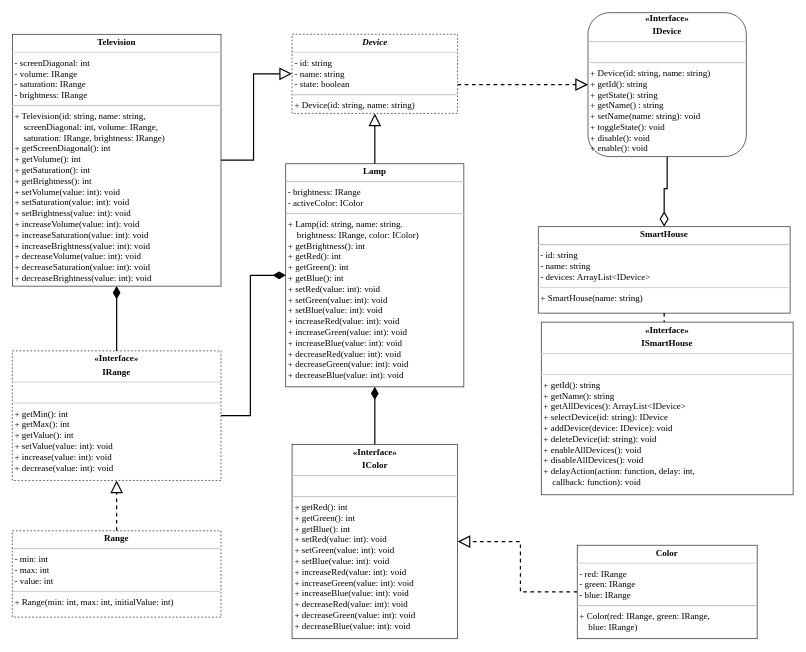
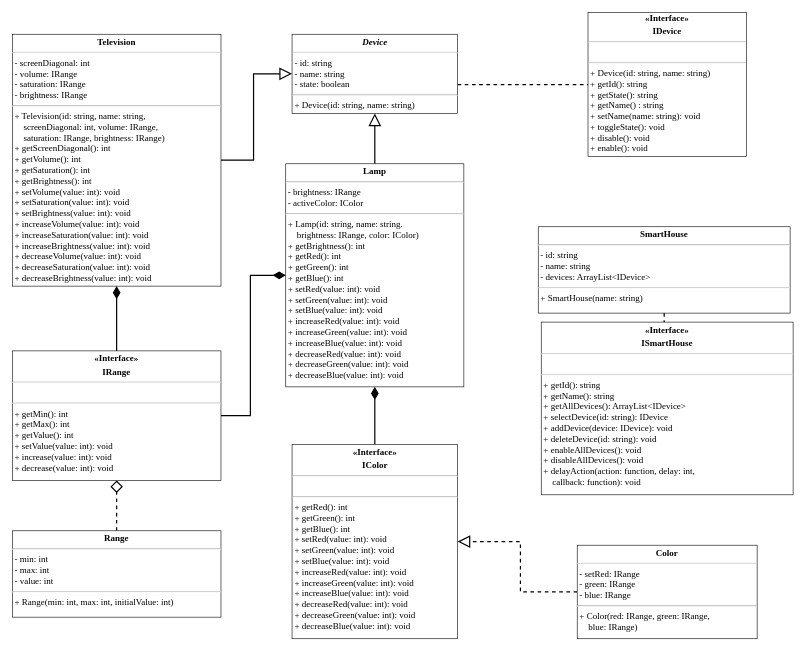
- <mxCell id="3" value="&lt;p style=&quot;margin: 4px 0px 0px ; text-align: center ; font-size: 15px&quot;&gt;&lt;b style=&quot;font-size: 15px&quot;&gt;&lt;font style=&quot;font-size: 15px&quot;&gt;&lt;i&gt;Device&lt;/i&gt;&lt;/font&gt;&lt;/b&gt;&lt;/p&gt;&lt;hr style=&quot;font-size: 15px&quot;&gt;&lt;p style=&quot;margin: 0px 0px 0px 4px ; font-size: 15px&quot;&gt;- id: string&lt;span&gt;&lt;br&gt;&lt;/span&gt;&lt;/p&gt;&lt;p style=&quot;margin: 0px 0px 0px 4px ; font-size: 15px&quot;&gt;&lt;span&gt;- name: string&lt;/span&gt;&lt;br&gt;&lt;/p&gt;&lt;p style=&quot;margin: 0px 0px 0px 4px ; font-size: 15px&quot;&gt;&lt;font style=&quot;font-size: 15px&quot;&gt;- state: boolean&lt;/font&gt;&lt;/p&gt;&lt;hr style=&quot;font-size: 15px&quot;&gt;&lt;p style=&quot;margin: 0px 0px 0px 4px ; font-size: 15px&quot;&gt;&lt;font style=&quot;font-size: 15px&quot;&gt;+&amp;nbsp;&lt;span style=&quot;font-size: 15px&quot;&gt;Device(id: string, name: string&lt;/span&gt;&lt;span style=&quot;font-size: 15px&quot;&gt;)&amp;nbsp;&lt;/span&gt;&lt;/font&gt;&lt;/p&gt;&lt;p style=&quot;margin: 0px 0px 0px 4px ; font-size: 15px&quot;&gt;&lt;br&gt;&lt;/p&gt;&lt;p style=&quot;margin: 0px 0px 0px 4px ; font-size: 15px&quot;&gt;&lt;br style=&quot;font-size: 15px&quot;&gt;&lt;/p&gt;" style="verticalAlign=top;align=left;overflow=fill;fontSize=15;fontFamily=Verdana;html=1;rounded=0;shadow=0;comic=0;labelBackgroundColor=none;strokeWidth=1;dashed=1;" parent="1" vertex="1"><mxGeometry x="486.5" y="56" width="276" height="132" as="geometry" /></mxCell>
+ <mxCell id="3" value="&lt;p style=&quot;margin: 4px 0px 0px ; text-align: center ; font-size: 15px&quot;&gt;&lt;b style=&quot;font-size: 15px&quot;&gt;&lt;font style=&quot;font-size: 15px&quot;&gt;&lt;i&gt;Device&lt;/i&gt;&lt;/font&gt;&lt;/b&gt;&lt;/p&gt;&lt;hr style=&quot;font-size: 15px&quot;&gt;&lt;p style=&quot;margin: 0px 0px 0px 4px ; font-size: 15px&quot;&gt;- id: string&lt;span&gt;&lt;br&gt;&lt;/span&gt;&lt;/p&gt;&lt;p style=&quot;margin: 0px 0px 0px 4px ; font-size: 15px&quot;&gt;&lt;span&gt;- name: string&lt;/span&gt;&lt;br&gt;&lt;/p&gt;&lt;p style=&quot;margin: 0px 0px 0px 4px ; font-size: 15px&quot;&gt;&lt;font style=&quot;font-size: 15px&quot;&gt;- state: boolean&lt;/font&gt;&lt;/p&gt;&lt;hr style=&quot;font-size: 15px&quot;&gt;&lt;p style=&quot;margin: 0px 0px 0px 4px ; font-size: 15px&quot;&gt;&lt;font style=&quot;font-size: 15px&quot;&gt;+&amp;nbsp;&lt;span style=&quot;font-size: 15px&quot;&gt;Device(id: string, name: string&lt;/span&gt;&lt;span style=&quot;font-size: 15px&quot;&gt;)&amp;nbsp;&lt;/span&gt;&lt;/font&gt;&lt;/p&gt;&lt;p style=&quot;margin: 0px 0px 0px 4px ; font-size: 15px&quot;&gt;&lt;br&gt;&lt;/p&gt;&lt;p style=&quot;margin: 0px 0px 0px 4px ; font-size: 15px&quot;&gt;&lt;br style=&quot;font-size: 15px&quot;&gt;&lt;/p&gt;" style="verticalAlign=top;align=left;overflow=fill;fontSize=15;fontFamily=Verdana;html=1;rounded=0;shadow=0;comic=0;labelBackgroundColor=none;strokeWidth=1" parent="1" vertex="1"><mxGeometry x="486.5" y="56" width="276" height="132" as="geometry" /></mxCell>
- <mxCell id="2" value="" style="edgeStyle=orthogonalEdgeStyle;rounded=0;orthogonalLoop=1;jettySize=auto;html=1;dashed=1;strokeWidth=2;endArrow=block;endFill=0;endSize=16;entryX=0;entryY=0.5;entryDx=0;entryDy=0;" edge="1" parent="1" source="3" target="18"><mxGeometry relative="1" as="geometry"><mxPoint x="932" y="200" as="targetPoint" /><Array as="points"><mxPoint x="920" y="140" /><mxPoint x="920" y="140" /></Array></mxGeometry></mxCell>
+ <mxCell id="2" value="" style="edgeStyle=orthogonalEdgeStyle;rounded=0;orthogonalLoop=1;jettySize=auto;html=1;dashed=1;strokeWidth=2;endArrow=none;endFill=0;endSize=16;entryX=0;entryY=0.5;entryDx=0;entryDy=0;" edge="1" parent="1" source="3" target="18"><mxGeometry relative="1" as="geometry"><mxPoint x="932" y="200" as="targetPoint" /><Array as="points"><mxPoint x="920" y="140" /><mxPoint x="920" y="140" /></Array></mxGeometry></mxCell>
- <mxCell id="18" value="&lt;div style=&quot;text-align: center&quot;&gt;&lt;span&gt;&lt;b&gt;«Interface»&lt;/b&gt;&lt;/span&gt;&lt;/div&gt;&lt;p style=&quot;margin: 4px 0px 0px ; text-align: center ; font-size: 15px&quot;&gt;&lt;b style=&quot;font-size: 15px&quot;&gt;&lt;font style=&quot;font-size: 15px&quot;&gt;IDevice&lt;/font&gt;&lt;/b&gt;&lt;/p&gt;&lt;hr style=&quot;font-size: 15px&quot;&gt;&lt;p style=&quot;margin: 0px 0px 0px 4px ; font-size: 15px&quot;&gt;&lt;br&gt;&lt;/p&gt;&lt;hr style=&quot;font-size: 15px&quot;&gt;&lt;p style=&quot;margin: 0px 0px 0px 4px ; font-size: 15px&quot;&gt;&lt;font style=&quot;font-size: 15px&quot;&gt;+&amp;nbsp;&lt;span style=&quot;font-size: 15px&quot;&gt;Device(id: string, name: string&lt;/span&gt;&lt;span style=&quot;font-size: 15px&quot;&gt;)&amp;nbsp;&lt;/span&gt;&lt;/font&gt;&lt;/p&gt;&lt;p style=&quot;margin: 0px 0px 0px 4px ; font-size: 15px&quot;&gt;&lt;font style=&quot;font-size: 15px&quot;&gt;+ getId(): string&lt;/font&gt;&lt;/p&gt;&lt;p style=&quot;margin: 0px 0px 0px 4px ; font-size: 15px&quot;&gt;&lt;font style=&quot;font-size: 15px&quot;&gt;+ getState(): string&lt;/font&gt;&lt;/p&gt;&lt;p style=&quot;margin: 0px 0px 0px 4px ; font-size: 15px&quot;&gt;&lt;font style=&quot;font-size: 15px&quot;&gt;+ getName() : string&lt;br style=&quot;font-size: 15px&quot;&gt;&lt;/font&gt;&lt;/p&gt;&lt;p style=&quot;margin: 0px 0px 0px 4px ; font-size: 15px&quot;&gt;&lt;font style=&quot;font-size: 15px&quot;&gt;+ setName(name: string): void&lt;br style=&quot;font-size: 15px&quot;&gt;&lt;/font&gt;&lt;/p&gt;&lt;p style=&quot;margin: 0px 0px 0px 4px ; font-size: 15px&quot;&gt;&lt;font style=&quot;font-size: 15px&quot;&gt;+ toggleState(): void&lt;/font&gt;&lt;/p&gt;&lt;p style=&quot;margin: 0px 0px 0px 4px ; font-size: 15px&quot;&gt;&lt;font style=&quot;font-size: 15px&quot;&gt;+ disable(): void&lt;/font&gt;&lt;/p&gt;&lt;p style=&quot;margin: 0px 0px 0px 4px ; font-size: 15px&quot;&gt;&lt;font style=&quot;font-size: 15px&quot;&gt;+ enable(): void&lt;/font&gt;&lt;/p&gt;&lt;p style=&quot;margin: 0px 0px 0px 4px ; font-size: 15px&quot;&gt;&lt;br style=&quot;font-size: 15px&quot;&gt;&lt;/p&gt;" style="verticalAlign=top;align=left;overflow=fill;fontSize=15;fontFamily=Verdana;html=1;shadow=0;comic=0;labelBackgroundColor=none;strokeWidth=1;rounded=1;" vertex="1" parent="1"><mxGeometry x="980" y="20" width="264" height="240" as="geometry" /></mxCell>
+ <mxCell id="18" value="&lt;div style=&quot;text-align: center&quot;&gt;&lt;span&gt;&lt;b&gt;«Interface»&lt;/b&gt;&lt;/span&gt;&lt;/div&gt;&lt;p style=&quot;margin: 4px 0px 0px ; text-align: center ; font-size: 15px&quot;&gt;&lt;b style=&quot;font-size: 15px&quot;&gt;&lt;font style=&quot;font-size: 15px&quot;&gt;IDevice&lt;/font&gt;&lt;/b&gt;&lt;/p&gt;&lt;hr style=&quot;font-size: 15px&quot;&gt;&lt;p style=&quot;margin: 0px 0px 0px 4px ; font-size: 15px&quot;&gt;&lt;br&gt;&lt;/p&gt;&lt;hr style=&quot;font-size: 15px&quot;&gt;&lt;p style=&quot;margin: 0px 0px 0px 4px ; font-size: 15px&quot;&gt;&lt;font style=&quot;font-size: 15px&quot;&gt;+&amp;nbsp;&lt;span style=&quot;font-size: 15px&quot;&gt;Device(id: string, name: string&lt;/span&gt;&lt;span style=&quot;font-size: 15px&quot;&gt;)&amp;nbsp;&lt;/span&gt;&lt;/font&gt;&lt;/p&gt;&lt;p style=&quot;margin: 0px 0px 0px 4px ; font-size: 15px&quot;&gt;&lt;font style=&quot;font-size: 15px&quot;&gt;+ getId(): string&lt;/font&gt;&lt;/p&gt;&lt;p style=&quot;margin: 0px 0px 0px 4px ; font-size: 15px&quot;&gt;&lt;font style=&quot;font-size: 15px&quot;&gt;+ getState(): string&lt;/font&gt;&lt;/p&gt;&lt;p style=&quot;margin: 0px 0px 0px 4px ; font-size: 15px&quot;&gt;&lt;font style=&quot;font-size: 15px&quot;&gt;+ getName() : string&lt;br style=&quot;font-size: 15px&quot;&gt;&lt;/font&gt;&lt;/p&gt;&lt;p style=&quot;margin: 0px 0px 0px 4px ; font-size: 15px&quot;&gt;&lt;font style=&quot;font-size: 15px&quot;&gt;+ setName(name: string): void&lt;br style=&quot;font-size: 15px&quot;&gt;&lt;/font&gt;&lt;/p&gt;&lt;p style=&quot;margin: 0px 0px 0px 4px ; font-size: 15px&quot;&gt;&lt;font style=&quot;font-size: 15px&quot;&gt;+ toggleState(): void&lt;/font&gt;&lt;/p&gt;&lt;p style=&quot;margin: 0px 0px 0px 4px ; font-size: 15px&quot;&gt;&lt;font style=&quot;font-size: 15px&quot;&gt;+ disable(): void&lt;/font&gt;&lt;/p&gt;&lt;p style=&quot;margin: 0px 0px 0px 4px ; font-size: 15px&quot;&gt;&lt;font style=&quot;font-size: 15px&quot;&gt;+ enable(): void&lt;/font&gt;&lt;/p&gt;&lt;p style=&quot;margin: 0px 0px 0px 4px ; font-size: 15px&quot;&gt;&lt;br style=&quot;font-size: 15px&quot;&gt;&lt;/p&gt;" style="verticalAlign=top;align=left;overflow=fill;fontSize=15;fontFamily=Verdana;html=1;rounded=0;shadow=0;comic=0;labelBackgroundColor=none;strokeWidth=1" vertex="1" parent="1"><mxGeometry x="980" y="20" width="264" height="240" as="geometry" /></mxCell>
- <mxCell id="17" style="edgeStyle=orthogonalEdgeStyle;rounded=0;orthogonalLoop=1;jettySize=auto;html=1;entryX=0.5;entryY=0;entryDx=0;entryDy=0;endArrow=diamondThin;endFill=0;endSize=20;strokeWidth=2;" edge="1" parent="1" source="18" target="16"><mxGeometry relative="1" as="geometry" /></mxCell>
- <mxCell id="21" value="&lt;p style=&quot;margin: 4px 0px 0px ; text-align: center ; font-size: 15px&quot;&gt;&lt;b&gt;«Interface»&lt;/b&gt;&lt;b style=&quot;font-size: 15px&quot;&gt;&lt;font style=&quot;font-size: 15px&quot;&gt;&lt;br&gt;&lt;/font&gt;&lt;/b&gt;&lt;/p&gt;&lt;p style=&quot;margin: 4px 0px 0px ; text-align: center ; font-size: 15px&quot;&gt;&lt;b style=&quot;font-size: 15px&quot;&gt;&lt;font style=&quot;font-size: 15px&quot;&gt;IRange&lt;/font&gt;&lt;/b&gt;&lt;/p&gt;&lt;hr style=&quot;font-size: 15px&quot;&gt;&lt;p style=&quot;margin: 0px 0px 0px 4px ; font-size: 15px&quot;&gt;&lt;br&gt;&lt;/p&gt;&lt;hr style=&quot;font-size: 15px&quot;&gt;&lt;p style=&quot;margin: 0px 0px 0px 4px ; font-size: 15px&quot;&gt;&lt;span&gt;+ getMin(): int&lt;/span&gt;&lt;br&gt;&lt;/p&gt;&lt;p style=&quot;margin: 0px 0px 0px 4px ; font-size: 15px&quot;&gt;&lt;font style=&quot;font-size: 15px&quot;&gt;+ getMax(): int&lt;/font&gt;&lt;/p&gt;&lt;p style=&quot;margin: 0px 0px 0px 4px ; font-size: 15px&quot;&gt;&lt;font style=&quot;font-size: 15px&quot;&gt;+ getValue(): int&lt;/font&gt;&lt;/p&gt;&lt;p style=&quot;margin: 0px 0px 0px 4px ; font-size: 15px&quot;&gt;&lt;font style=&quot;font-size: 15px&quot;&gt;+ setValue(value: int): void&lt;br style=&quot;font-size: 15px&quot;&gt;&lt;/font&gt;&lt;/p&gt;&lt;p style=&quot;margin: 0px 0px 0px 4px ; font-size: 15px&quot;&gt;&lt;font style=&quot;font-size: 15px&quot;&gt;+ increase(value: int): void&lt;/font&gt;&lt;/p&gt;&lt;p style=&quot;margin: 0px 0px 0px 4px ; font-size: 15px&quot;&gt;&lt;font style=&quot;font-size: 15px&quot;&gt;+ decrease(value: int): void&lt;/font&gt;&lt;/p&gt;&lt;p style=&quot;margin: 0px 0px 0px 4px ; font-size: 15px&quot;&gt;&lt;br style=&quot;font-size: 15px&quot;&gt;&lt;/p&gt;" style="verticalAlign=top;align=left;overflow=fill;fontSize=15;fontFamily=Verdana;html=1;rounded=0;shadow=0;comic=0;labelBackgroundColor=none;strokeWidth=1;horizontal=1;dashed=1;" vertex="1" parent="1"><mxGeometry x="20" y="584" width="348" height="216" as="geometry" /></mxCell>
+ <mxCell id="21" value="&lt;p style=&quot;margin: 4px 0px 0px ; text-align: center ; font-size: 15px&quot;&gt;&lt;b&gt;«Interface»&lt;/b&gt;&lt;b style=&quot;font-size: 15px&quot;&gt;&lt;font style=&quot;font-size: 15px&quot;&gt;&lt;br&gt;&lt;/font&gt;&lt;/b&gt;&lt;/p&gt;&lt;p style=&quot;margin: 4px 0px 0px ; text-align: center ; font-size: 15px&quot;&gt;&lt;b style=&quot;font-size: 15px&quot;&gt;&lt;font style=&quot;font-size: 15px&quot;&gt;IRange&lt;/font&gt;&lt;/b&gt;&lt;/p&gt;&lt;hr style=&quot;font-size: 15px&quot;&gt;&lt;p style=&quot;margin: 0px 0px 0px 4px ; font-size: 15px&quot;&gt;&lt;br&gt;&lt;/p&gt;&lt;hr style=&quot;font-size: 15px&quot;&gt;&lt;p style=&quot;margin: 0px 0px 0px 4px ; font-size: 15px&quot;&gt;&lt;span&gt;+ getMin(): int&lt;/span&gt;&lt;br&gt;&lt;/p&gt;&lt;p style=&quot;margin: 0px 0px 0px 4px ; font-size: 15px&quot;&gt;&lt;font style=&quot;font-size: 15px&quot;&gt;+ getMax(): int&lt;/font&gt;&lt;/p&gt;&lt;p style=&quot;margin: 0px 0px 0px 4px ; font-size: 15px&quot;&gt;&lt;font style=&quot;font-size: 15px&quot;&gt;+ getValue(): int&lt;/font&gt;&lt;/p&gt;&lt;p style=&quot;margin: 0px 0px 0px 4px ; font-size: 15px&quot;&gt;&lt;font style=&quot;font-size: 15px&quot;&gt;+ setValue(value: int): void&lt;br style=&quot;font-size: 15px&quot;&gt;&lt;/font&gt;&lt;/p&gt;&lt;p style=&quot;margin: 0px 0px 0px 4px ; font-size: 15px&quot;&gt;&lt;font style=&quot;font-size: 15px&quot;&gt;+ increase(value: int): void&lt;/font&gt;&lt;/p&gt;&lt;p style=&quot;margin: 0px 0px 0px 4px ; font-size: 15px&quot;&gt;&lt;font style=&quot;font-size: 15px&quot;&gt;+ decrease(value: int): void&lt;/font&gt;&lt;/p&gt;&lt;p style=&quot;margin: 0px 0px 0px 4px ; font-size: 15px&quot;&gt;&lt;br style=&quot;font-size: 15px&quot;&gt;&lt;/p&gt;" style="verticalAlign=top;align=left;overflow=fill;fontSize=15;fontFamily=Verdana;html=1;rounded=0;shadow=0;comic=0;labelBackgroundColor=none;strokeWidth=1;horizontal=1;" vertex="1" parent="1"><mxGeometry x="20" y="584" width="348" height="216" as="geometry" /></mxCell>
- <mxCell id="9" style="edgeStyle=orthogonalEdgeStyle;rounded=0;orthogonalLoop=1;jettySize=auto;html=1;endArrow=block;endFill=0;endSize=16;strokeWidth=2;dashed=1;" edge="1" parent="1" source="10" target="21"><mxGeometry relative="1" as="geometry" /></mxCell>
+ <mxCell id="9" style="edgeStyle=orthogonalEdgeStyle;rounded=0;orthogonalLoop=1;jettySize=auto;html=1;endArrow=diamond;endFill=0;endSize=16;strokeWidth=2;dashed=1;" edge="1" parent="1" source="10" target="21"><mxGeometry relative="1" as="geometry" /></mxCell>
- <mxCell id="10" value="&lt;p style=&quot;margin: 4px 0px 0px ; text-align: center ; font-size: 15px&quot;&gt;&lt;b style=&quot;font-size: 15px&quot;&gt;&lt;font style=&quot;font-size: 15px&quot;&gt;Range&lt;/font&gt;&lt;/b&gt;&lt;/p&gt;&lt;hr style=&quot;font-size: 15px&quot;&gt;&lt;p style=&quot;margin: 0px 0px 0px 4px ; font-size: 15px&quot;&gt;&lt;font style=&quot;font-size: 15px&quot;&gt;- min: int&lt;br style=&quot;font-size: 15px&quot;&gt;- max: int&lt;/font&gt;&lt;/p&gt;&lt;p style=&quot;margin: 0px 0px 0px 4px ; font-size: 15px&quot;&gt;&lt;font style=&quot;font-size: 15px&quot;&gt;- value: int&lt;/font&gt;&lt;/p&gt;&lt;hr style=&quot;font-size: 15px&quot;&gt;&lt;p style=&quot;margin: 0px 0px 0px 4px ; font-size: 15px&quot;&gt;&lt;font style=&quot;font-size: 15px&quot;&gt;+ Range(min: int, max: int,&amp;nbsp;&lt;/font&gt;&lt;span&gt;initialValue: int)&lt;/span&gt;&lt;/p&gt;&lt;p style=&quot;margin: 0px 0px 0px 4px ; font-size: 15px&quot;&gt;&lt;br&gt;&lt;/p&gt;&lt;p style=&quot;margin: 0px 0px 0px 4px ; font-size: 15px&quot;&gt;&lt;br style=&quot;font-size: 15px&quot;&gt;&lt;/p&gt;" style="verticalAlign=top;align=left;overflow=fill;fontSize=15;fontFamily=Verdana;html=1;rounded=0;shadow=0;comic=0;labelBackgroundColor=none;strokeWidth=1;horizontal=1;dashed=1;" parent="1" vertex="1"><mxGeometry x="20" y="884" width="348" height="144" as="geometry" /></mxCell>
+ <mxCell id="10" value="&lt;p style=&quot;margin: 4px 0px 0px ; text-align: center ; font-size: 15px&quot;&gt;&lt;b style=&quot;font-size: 15px&quot;&gt;&lt;font style=&quot;font-size: 15px&quot;&gt;Range&lt;/font&gt;&lt;/b&gt;&lt;/p&gt;&lt;hr style=&quot;font-size: 15px&quot;&gt;&lt;p style=&quot;margin: 0px 0px 0px 4px ; font-size: 15px&quot;&gt;&lt;font style=&quot;font-size: 15px&quot;&gt;- min: int&lt;br style=&quot;font-size: 15px&quot;&gt;- max: int&lt;/font&gt;&lt;/p&gt;&lt;p style=&quot;margin: 0px 0px 0px 4px ; font-size: 15px&quot;&gt;&lt;font style=&quot;font-size: 15px&quot;&gt;- value: int&lt;/font&gt;&lt;/p&gt;&lt;hr style=&quot;font-size: 15px&quot;&gt;&lt;p style=&quot;margin: 0px 0px 0px 4px ; font-size: 15px&quot;&gt;&lt;font style=&quot;font-size: 15px&quot;&gt;+ Range(min: int, max: int,&amp;nbsp;&lt;/font&gt;&lt;span&gt;initialValue: int)&lt;/span&gt;&lt;/p&gt;&lt;p style=&quot;margin: 0px 0px 0px 4px ; font-size: 15px&quot;&gt;&lt;br&gt;&lt;/p&gt;&lt;p style=&quot;margin: 0px 0px 0px 4px ; font-size: 15px&quot;&gt;&lt;br style=&quot;font-size: 15px&quot;&gt;&lt;/p&gt;" style="verticalAlign=top;align=left;overflow=fill;fontSize=15;fontFamily=Verdana;html=1;rounded=0;shadow=0;comic=0;labelBackgroundColor=none;strokeWidth=1;horizontal=1;" parent="1" vertex="1"><mxGeometry x="20" y="884" width="348" height="144" as="geometry" /></mxCell>
- <mxCell id="12" value="&lt;p style=&quot;margin: 4px 0px 0px ; text-align: center ; font-size: 15px&quot;&gt;&lt;b style=&quot;font-size: 15px&quot;&gt;&lt;font style=&quot;font-size: 15px&quot;&gt;Color&lt;/font&gt;&lt;/b&gt;&lt;/p&gt;&lt;hr style=&quot;font-size: 15px&quot;&gt;&lt;p style=&quot;margin: 0px 0px 0px 4px ; font-size: 15px&quot;&gt;&lt;font style=&quot;font-size: 15px&quot;&gt;- red: IRange&lt;br style=&quot;font-size: 15px&quot;&gt;- green: IRange&lt;br style=&quot;font-size: 15px&quot;&gt;&lt;/font&gt;&lt;/p&gt;&lt;p style=&quot;margin: 0px 0px 0px 4px ; font-size: 15px&quot;&gt;&lt;font style=&quot;font-size: 15px&quot;&gt;- blue: IRange&lt;/font&gt;&lt;/p&gt;&lt;hr style=&quot;font-size: 15px&quot;&gt;&lt;p style=&quot;margin: 0px 0px 0px 4px ; font-size: 15px&quot;&gt;&lt;font style=&quot;font-size: 15px&quot;&gt;+ Color(red: IRange, green: IRange,&lt;/font&gt;&lt;/p&gt;&lt;p style=&quot;margin: 0px 0px 0px 4px ; font-size: 15px&quot;&gt;&lt;font style=&quot;font-size: 15px&quot;&gt;&amp;nbsp; &amp;nbsp; blue: IRange)&lt;/font&gt;&lt;/p&gt;&lt;p style=&quot;margin: 0px 0px 0px 4px ; font-size: 15px&quot;&gt;&lt;br&gt;&lt;/p&gt;" style="verticalAlign=top;align=left;overflow=fill;fontSize=15;fontFamily=Verdana;html=1;rounded=0;shadow=0;comic=0;labelBackgroundColor=none;strokeWidth=1;" parent="1" vertex="1"><mxGeometry x="962" y="908" width="300" height="156" as="geometry" /></mxCell>
+ <mxCell id="12" value="&lt;p style=&quot;margin: 4px 0px 0px ; text-align: center ; font-size: 15px&quot;&gt;&lt;b style=&quot;font-size: 15px&quot;&gt;&lt;font style=&quot;font-size: 15px&quot;&gt;Color&lt;/font&gt;&lt;/b&gt;&lt;/p&gt;&lt;hr style=&quot;font-size: 15px&quot;&gt;&lt;p style=&quot;margin: 0px 0px 0px 4px ; font-size: 15px&quot;&gt;&lt;font style=&quot;font-size: 15px&quot;&gt;- setRed: IRange&lt;br style=&quot;font-size: 15px&quot;&gt;- green: IRange&lt;br style=&quot;font-size: 15px&quot;&gt;&lt;/font&gt;&lt;/p&gt;&lt;p style=&quot;margin: 0px 0px 0px 4px ; font-size: 15px&quot;&gt;&lt;font style=&quot;font-size: 15px&quot;&gt;- blue: IRange&lt;/font&gt;&lt;/p&gt;&lt;hr style=&quot;font-size: 15px&quot;&gt;&lt;p style=&quot;margin: 0px 0px 0px 4px ; font-size: 15px&quot;&gt;&lt;font style=&quot;font-size: 15px&quot;&gt;+ Color(red: IRange, green: IRange,&lt;/font&gt;&lt;/p&gt;&lt;p style=&quot;margin: 0px 0px 0px 4px ; font-size: 15px&quot;&gt;&lt;font style=&quot;font-size: 15px&quot;&gt;&amp;nbsp; &amp;nbsp; blue: IRange)&lt;/font&gt;&lt;/p&gt;&lt;p style=&quot;margin: 0px 0px 0px 4px ; font-size: 15px&quot;&gt;&lt;br&gt;&lt;/p&gt;" style="verticalAlign=top;align=left;overflow=fill;fontSize=15;fontFamily=Verdana;html=1;rounded=0;shadow=0;comic=0;labelBackgroundColor=none;strokeWidth=1;" parent="1" vertex="1"><mxGeometry x="962" y="908" width="300" height="156" as="geometry" /></mxCell>
